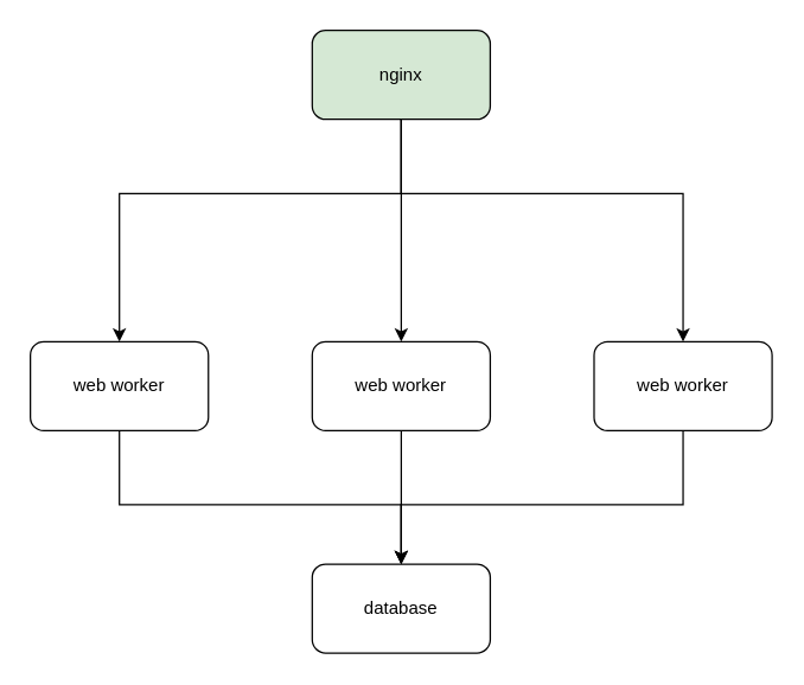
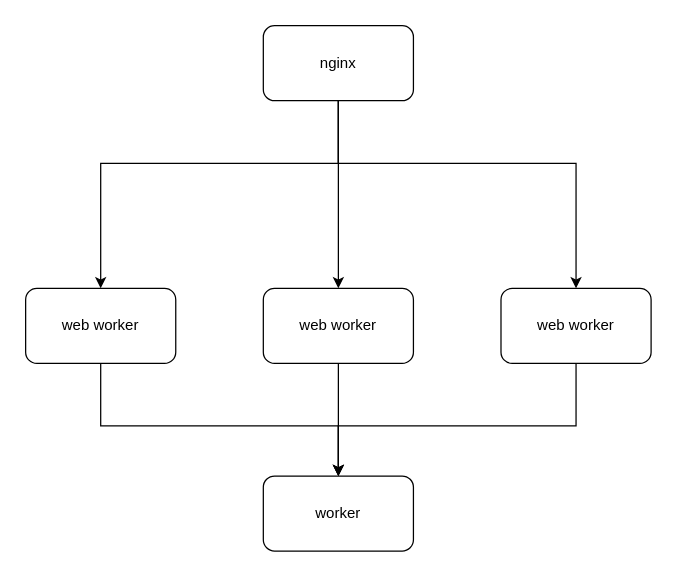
- <mxCell id="5" value="nginx" style="rounded=1;whiteSpace=wrap;html=1;fillColor=#d5e8d4;" vertex="1" parent="1"><mxGeometry x="210" y="20" width="120" height="60" as="geometry" /></mxCell>
+ <mxCell id="5" value="nginx" style="rounded=1;whiteSpace=wrap;html=1;" vertex="1" parent="1"><mxGeometry x="210" y="20" width="120" height="60" as="geometry" /></mxCell>
- <mxCell id="12" value="database" style="whiteSpace=wrap;html=1;rounded=1;" vertex="1" parent="1"><mxGeometry x="210" y="380" width="120" height="60" as="geometry" /></mxCell>
+ <mxCell id="12" value="worker" style="whiteSpace=wrap;html=1;rounded=1;" vertex="1" parent="1"><mxGeometry x="210" y="380" width="120" height="60" as="geometry" /></mxCell>
